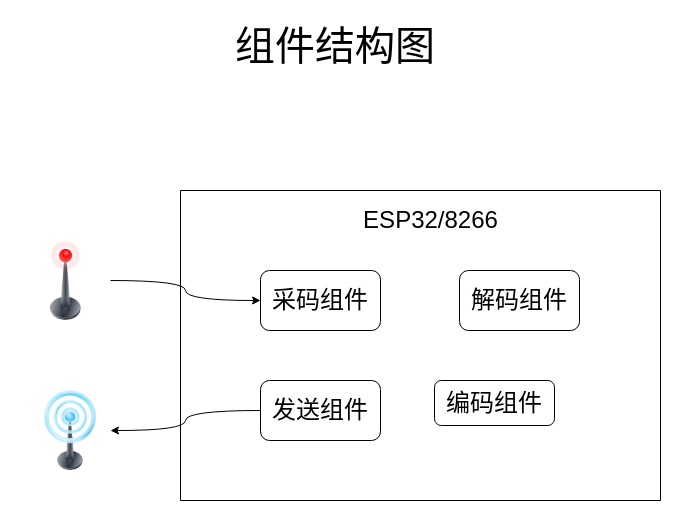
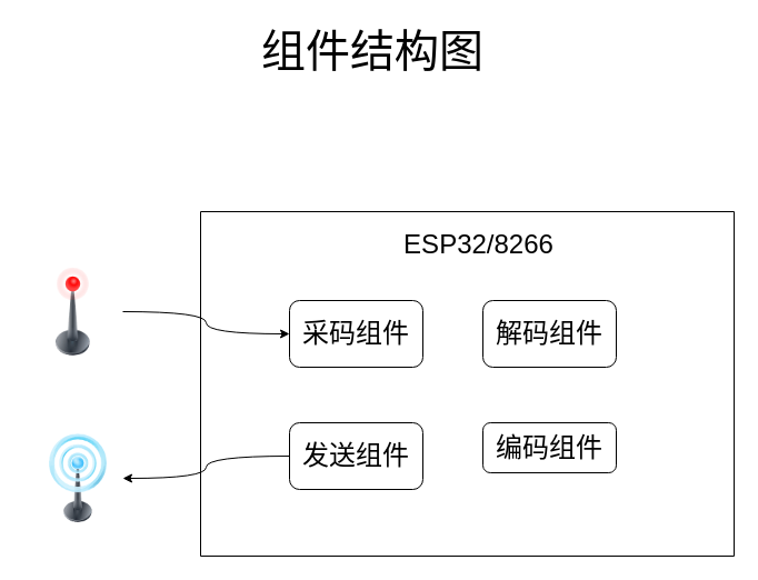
- <mxCell id="6" value="解码组件" style="rounded=1;whiteSpace=wrap;html=1;fontSize=24;" vertex="1" parent="2"><mxGeometry x="279" y="80" width="120" height="60" as="geometry" /></mxCell>
+ <mxCell id="6" value="解码组件" style="rounded=1;whiteSpace=wrap;html=1;fontSize=24;" vertex="1" parent="2"><mxGeometry x="254" y="80" width="120" height="60" as="geometry" /></mxCell>
